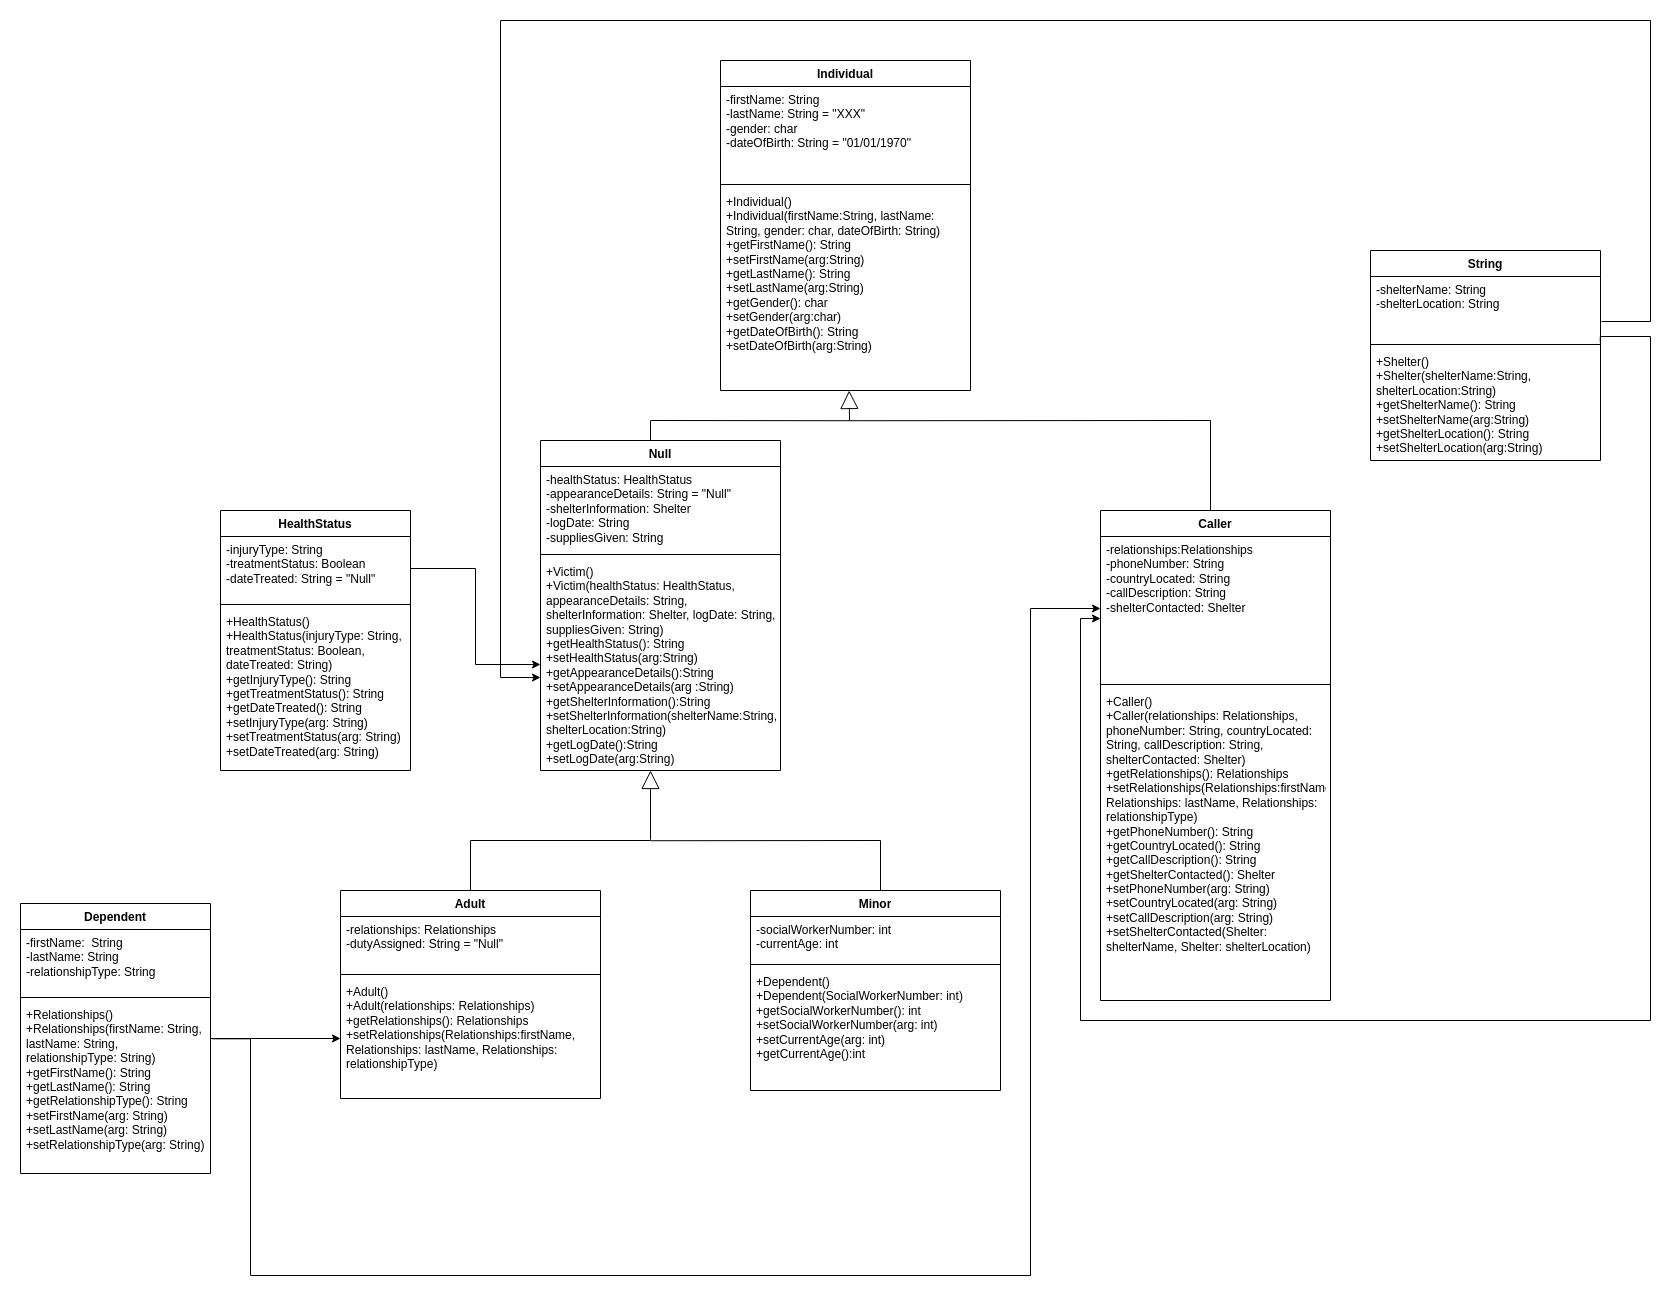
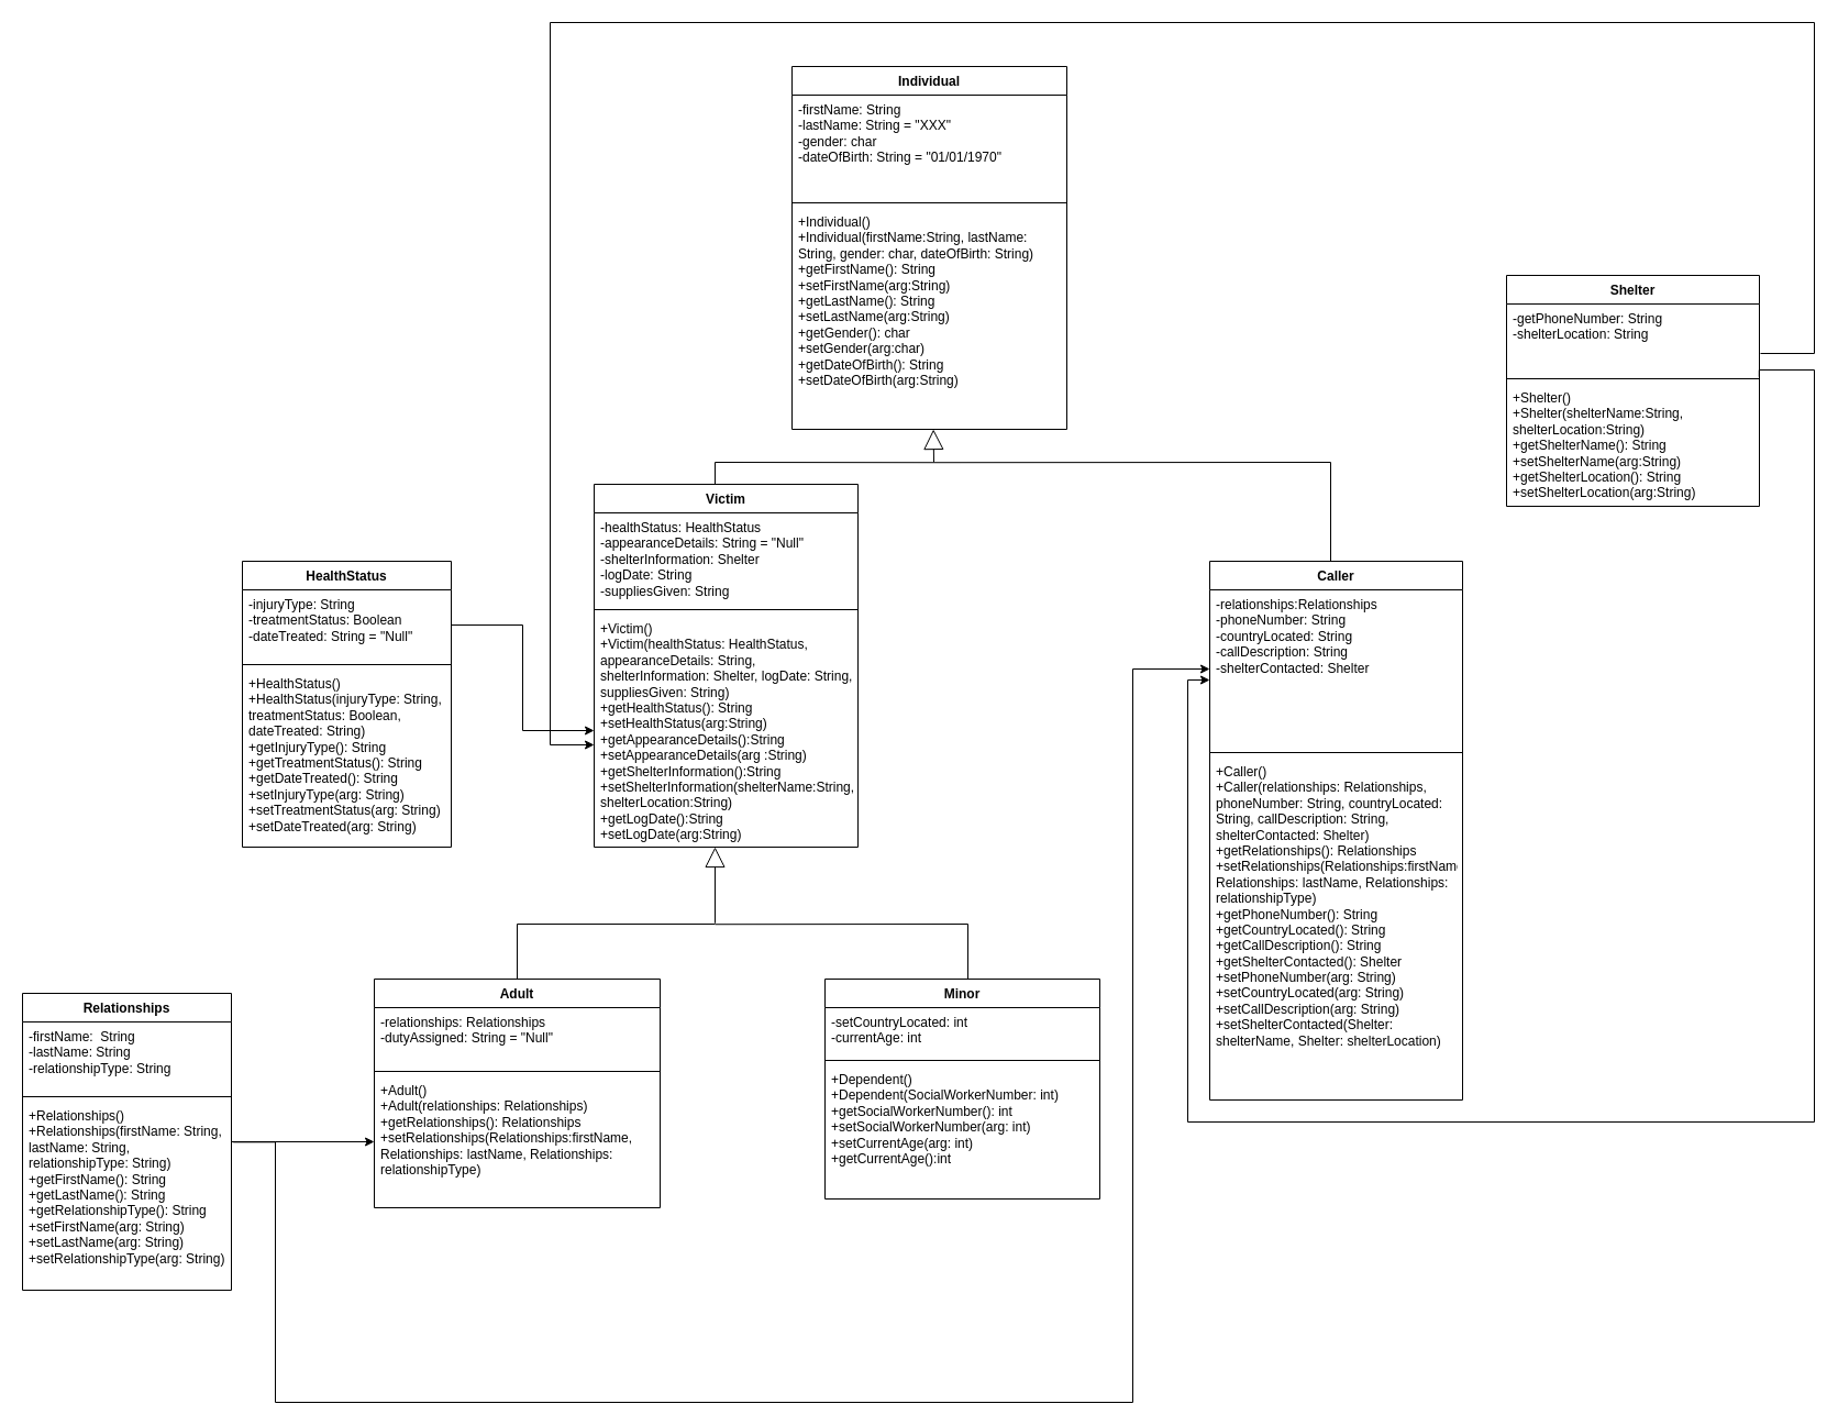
- <mxCell id="37" value="String" style="swimlane;fontStyle=1;align=center;verticalAlign=top;childLayout=stackLayout;horizontal=1;startSize=26;horizontalStack=0;resizeParent=1;resizeParentMax=0;resizeLast=0;collapsible=1;marginBottom=0;whiteSpace=wrap;html=1;" parent="1" vertex="1"><mxGeometry x="1370" y="250" width="230" height="210" as="geometry" /></mxCell>
+ <mxCell id="37" value="Shelter" style="swimlane;fontStyle=1;align=center;verticalAlign=top;childLayout=stackLayout;horizontal=1;startSize=26;horizontalStack=0;resizeParent=1;resizeParentMax=0;resizeLast=0;collapsible=1;marginBottom=0;whiteSpace=wrap;html=1;" parent="1" vertex="1"><mxGeometry x="1370" y="250" width="230" height="210" as="geometry" /></mxCell>
- <mxCell id="38" value="-shelterName: String&lt;div&gt;-shelterLocation&lt;span style=&quot;background-color: transparent; color: light-dark(rgb(0, 0, 0), rgb(255, 255, 255));&quot;&gt;: String&lt;/span&gt;&lt;/div&gt;" style="text;strokeColor=none;fillColor=none;align=left;verticalAlign=top;spacingLeft=4;spacingRight=4;overflow=hidden;rotatable=0;points=[[0,0.5],[1,0.5]];portConstraint=eastwest;whiteSpace=wrap;html=1;" parent="37" vertex="1"><mxGeometry y="26" width="230" height="64" as="geometry" /></mxCell>
+ <mxCell id="38" value="-getPhoneNumber: String&lt;div&gt;-shelterLocation&lt;span style=&quot;background-color: transparent; color: light-dark(rgb(0, 0, 0), rgb(255, 255, 255));&quot;&gt;: String&lt;/span&gt;&lt;/div&gt;" style="text;strokeColor=none;fillColor=none;align=left;verticalAlign=top;spacingLeft=4;spacingRight=4;overflow=hidden;rotatable=0;points=[[0,0.5],[1,0.5]];portConstraint=eastwest;whiteSpace=wrap;html=1;" parent="37" vertex="1"><mxGeometry y="26" width="230" height="64" as="geometry" /></mxCell>
- <mxCell id="18" value="Null" style="swimlane;fontStyle=1;align=center;verticalAlign=top;childLayout=stackLayout;horizontal=1;startSize=26;horizontalStack=0;resizeParent=1;resizeParentMax=0;resizeLast=0;collapsible=1;marginBottom=0;whiteSpace=wrap;html=1;" parent="1" vertex="1"><mxGeometry x="540" y="440" width="240" height="330" as="geometry" /></mxCell>
+ <mxCell id="18" value="Victim" style="swimlane;fontStyle=1;align=center;verticalAlign=top;childLayout=stackLayout;horizontal=1;startSize=26;horizontalStack=0;resizeParent=1;resizeParentMax=0;resizeLast=0;collapsible=1;marginBottom=0;whiteSpace=wrap;html=1;" parent="1" vertex="1"><mxGeometry x="540" y="440" width="240" height="330" as="geometry" /></mxCell>
- <mxCell id="23" value="Dependent" style="swimlane;fontStyle=1;align=center;verticalAlign=top;childLayout=stackLayout;horizontal=1;startSize=26;horizontalStack=0;resizeParent=1;resizeParentMax=0;resizeLast=0;collapsible=1;marginBottom=0;whiteSpace=wrap;html=1;" parent="1" vertex="1"><mxGeometry x="20" y="903" width="190" height="270" as="geometry" /></mxCell>
+ <mxCell id="23" value="Relationships" style="swimlane;fontStyle=1;align=center;verticalAlign=top;childLayout=stackLayout;horizontal=1;startSize=26;horizontalStack=0;resizeParent=1;resizeParentMax=0;resizeLast=0;collapsible=1;marginBottom=0;whiteSpace=wrap;html=1;" parent="1" vertex="1"><mxGeometry x="20" y="903" width="190" height="270" as="geometry" /></mxCell>
- <mxCell id="11" value="-socialWorkerNumber: int&lt;div&gt;-currentAge: int&lt;/div&gt;" style="text;strokeColor=none;fillColor=none;align=left;verticalAlign=top;spacingLeft=4;spacingRight=4;overflow=hidden;rotatable=0;points=[[0,0.5],[1,0.5]];portConstraint=eastwest;whiteSpace=wrap;html=1;" parent="10" vertex="1"><mxGeometry y="26" width="250" height="44" as="geometry" /></mxCell>
+ <mxCell id="11" value="-setCountryLocated: int&lt;div&gt;-currentAge: int&lt;/div&gt;" style="text;strokeColor=none;fillColor=none;align=left;verticalAlign=top;spacingLeft=4;spacingRight=4;overflow=hidden;rotatable=0;points=[[0,0.5],[1,0.5]];portConstraint=eastwest;whiteSpace=wrap;html=1;" parent="10" vertex="1"><mxGeometry y="26" width="250" height="44" as="geometry" /></mxCell>
